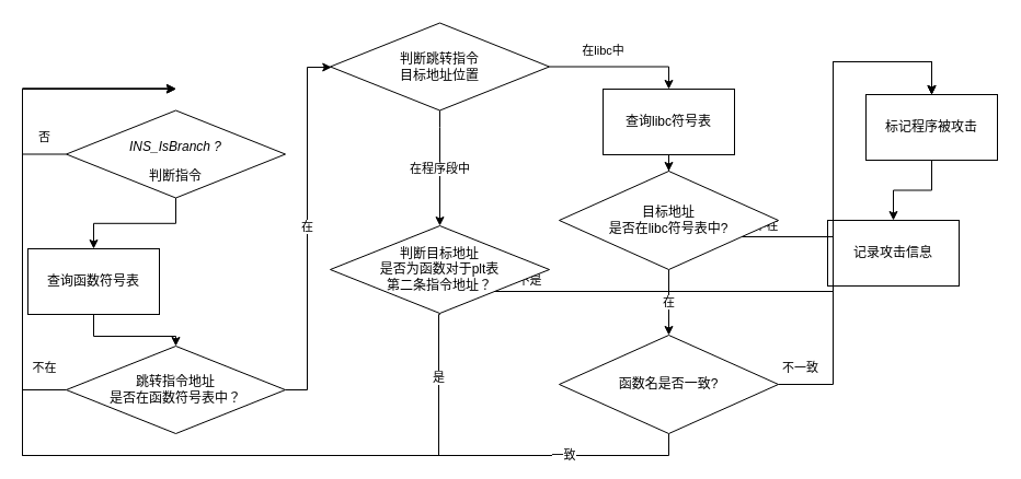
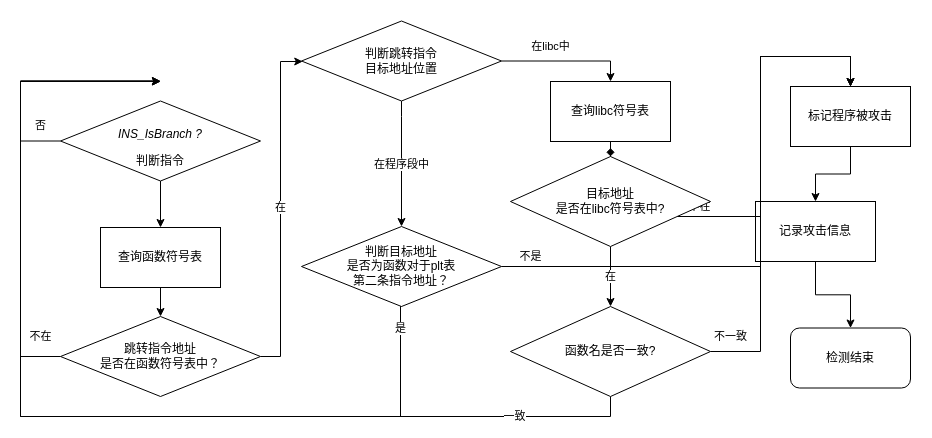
- <mxCell id="22" value="" style="edgeStyle=orthogonalEdgeStyle;rounded=0;orthogonalLoop=1;jettySize=auto;html=1;" edge="1" parent="1" source="23" target="26"><mxGeometry relative="1" as="geometry" /></mxCell>
+ <mxCell id="22" value="" style="edgeStyle=orthogonalEdgeStyle;rounded=0;orthogonalLoop=1;jettySize=auto;html=1;endArrow=diamond;" edge="1" parent="1" source="23" target="26"><mxGeometry relative="1" as="geometry" /></mxCell>
- <mxCell id="17" value="&lt;div&gt;判断目标地址&lt;/div&gt;&lt;div&gt;是否为函数对于plt表&lt;/div&gt;&lt;div&gt;第二条指令地址？&lt;/div&gt;" style="rhombus;whiteSpace=wrap;html=1;" vertex="1" parent="1"><mxGeometry x="301" y="206" width="200" height="80" as="geometry" /></mxCell>
+ <mxCell id="17" value="&lt;div&gt;判断目标地址&lt;/div&gt;&lt;div&gt;是否为函数对于plt表&lt;/div&gt;&lt;div&gt;第二条指令地址？&lt;/div&gt;" style="rhombus;whiteSpace=wrap;html=1;" vertex="1" parent="1"><mxGeometry x="301" y="226" width="200" height="80" as="geometry" /></mxCell>
- <mxCell id="19" value="查询函数符号表" style="rounded=0;whiteSpace=wrap;html=1;" vertex="1" parent="1"><mxGeometry x="25" y="227" width="120" height="60" as="geometry" /></mxCell>
+ <mxCell id="19" value="查询函数符号表" style="rounded=0;whiteSpace=wrap;html=1;" vertex="1" parent="1"><mxGeometry x="100" y="227" width="120" height="60" as="geometry" /></mxCell>
+ <mxCell id="5" value="" style="edgeStyle=orthogonalEdgeStyle;rounded=0;orthogonalLoop=1;jettySize=auto;html=1;" parent="1" source="8" target="7" edge="1"><mxGeometry relative="1" as="geometry" /></mxCell>
+ <mxCell id="7" value="检测结束" style="rounded=1;whiteSpace=wrap;html=1;" parent="1" vertex="1"><mxGeometry x="790" y="327.5" width="120" height="60" as="geometry" /></mxCell>
